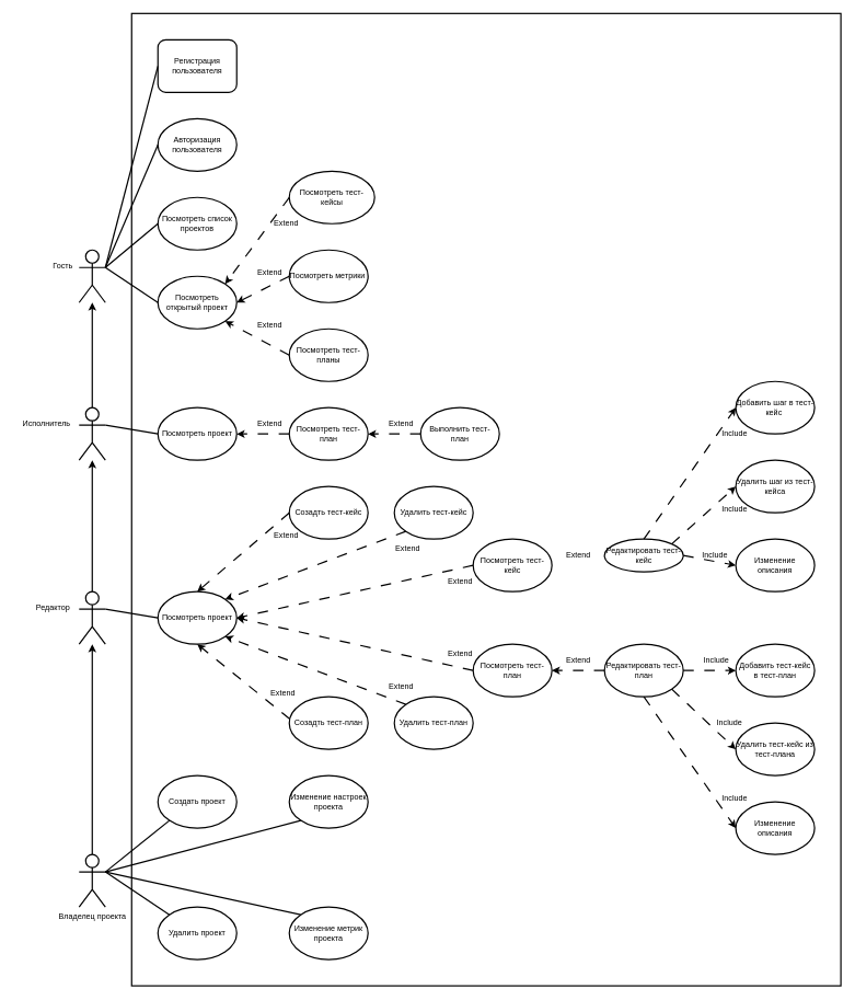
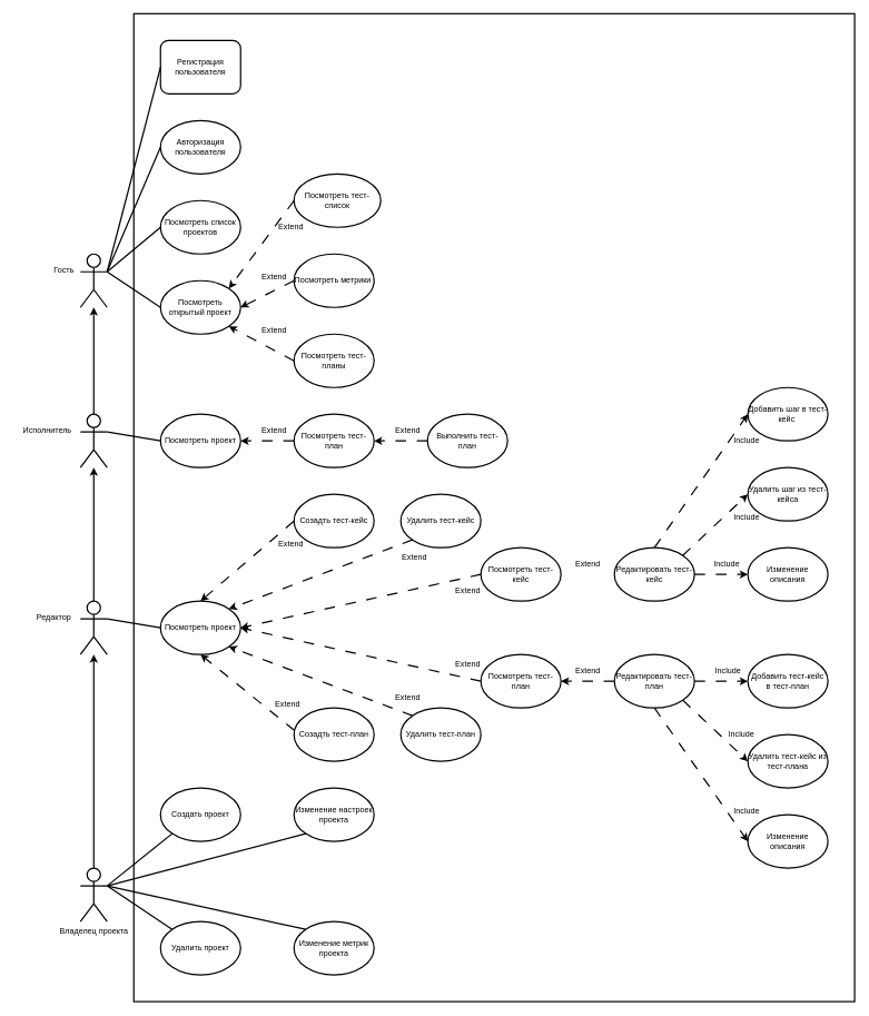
- <mxCell id="16" value="Посмотреть тест-кейсы" style="ellipse;whiteSpace=wrap;html=1;strokeWidth=2;" parent="1" vertex="1"><mxGeometry x="440" y="260" width="130" height="80" as="geometry" /></mxCell>
+ <mxCell id="16" value="Посмотреть тест-список" style="ellipse;whiteSpace=wrap;html=1;strokeWidth=2;" parent="1" vertex="1"><mxGeometry x="440" y="260" width="130" height="80" as="geometry" /></mxCell>
- <mxCell id="42" value="Редактировать тест-кейс" style="ellipse;whiteSpace=wrap;html=1;strokeWidth=2;" parent="1" vertex="1"><mxGeometry x="920" y="820" width="120" height="50" as="geometry" /></mxCell>
+ <mxCell id="42" value="Редактировать тест-кейс" style="ellipse;whiteSpace=wrap;html=1;strokeWidth=2;" parent="1" vertex="1"><mxGeometry x="920" y="820" width="120" height="80" as="geometry" /></mxCell>
